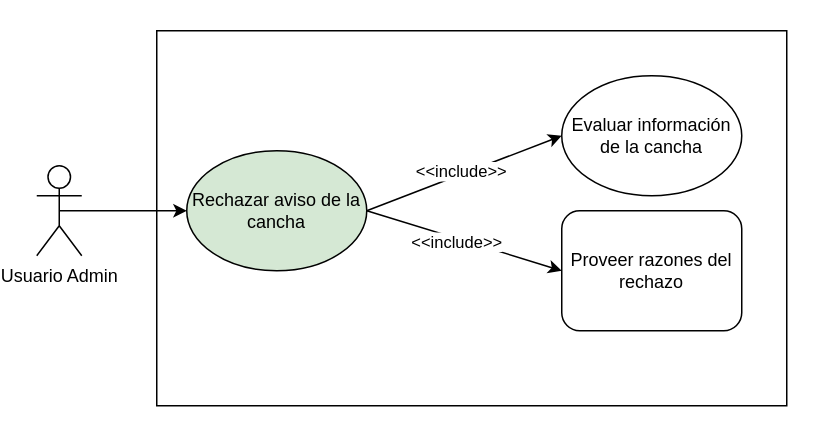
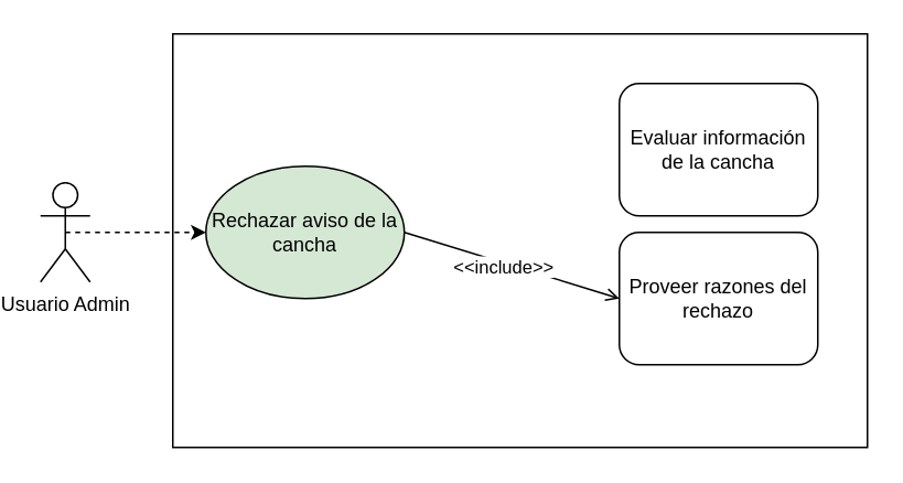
- <mxCell id="10" value="Evaluar información de la cancha" style="ellipse;whiteSpace=wrap;html=1;" vertex="1" parent="1"><mxGeometry x="370" y="50" width="120" height="80" as="geometry" /></mxCell>
+ <mxCell id="10" value="Evaluar información de la cancha" style="whiteSpace=wrap;html=1;rounded=1;" vertex="1" parent="1"><mxGeometry x="370" y="50" width="120" height="80" as="geometry" /></mxCell>
- <mxCell id="5" style="edgeStyle=none;rounded=0;orthogonalLoop=1;jettySize=auto;html=1;exitX=1;exitY=0.5;exitDx=0;exitDy=0;entryX=0;entryY=0.5;entryDx=0;entryDy=0;" edge="1" parent="1" source="9" target="10"><mxGeometry relative="1" as="geometry" /></mxCell>
- <mxCell id="6" value="&amp;lt;&amp;lt;include&amp;gt;&amp;gt;" style="edgeLabel;html=1;align=center;verticalAlign=middle;resizable=0;points=[];" connectable="0" vertex="1" parent="5"><mxGeometry x="-0.022" y="2" relative="1" as="geometry"><mxPoint as="offset" /></mxGeometry></mxCell>
- <mxCell id="3" style="edgeStyle=none;rounded=0;orthogonalLoop=1;jettySize=auto;html=1;exitX=0.5;exitY=0.5;exitDx=0;exitDy=0;exitPerimeter=0;entryX=0;entryY=0.5;entryDx=0;entryDy=0;" edge="1" parent="1" source="4" target="9"><mxGeometry relative="1" as="geometry" /></mxCell>
+ <mxCell id="3" style="edgeStyle=none;rounded=0;orthogonalLoop=1;jettySize=auto;html=1;exitX=0.5;exitY=0.5;exitDx=0;exitDy=0;exitPerimeter=0;entryX=0;entryY=0.5;entryDx=0;entryDy=0;dashed=1;" edge="1" parent="1" source="4" target="9"><mxGeometry relative="1" as="geometry" /></mxCell>
- <mxCell id="7" style="edgeStyle=none;rounded=0;orthogonalLoop=1;jettySize=auto;html=1;exitX=1;exitY=0.5;exitDx=0;exitDy=0;entryX=0;entryY=0.5;entryDx=0;entryDy=0;" edge="1" parent="1" source="9" target="11"><mxGeometry relative="1" as="geometry" /></mxCell>
+ <mxCell id="7" style="edgeStyle=none;rounded=0;orthogonalLoop=1;jettySize=auto;html=1;exitX=1;exitY=0.5;exitDx=0;exitDy=0;entryX=0;entryY=0.5;entryDx=0;entryDy=0;endArrow=open;" edge="1" parent="1" source="9" target="11"><mxGeometry relative="1" as="geometry" /></mxCell>
